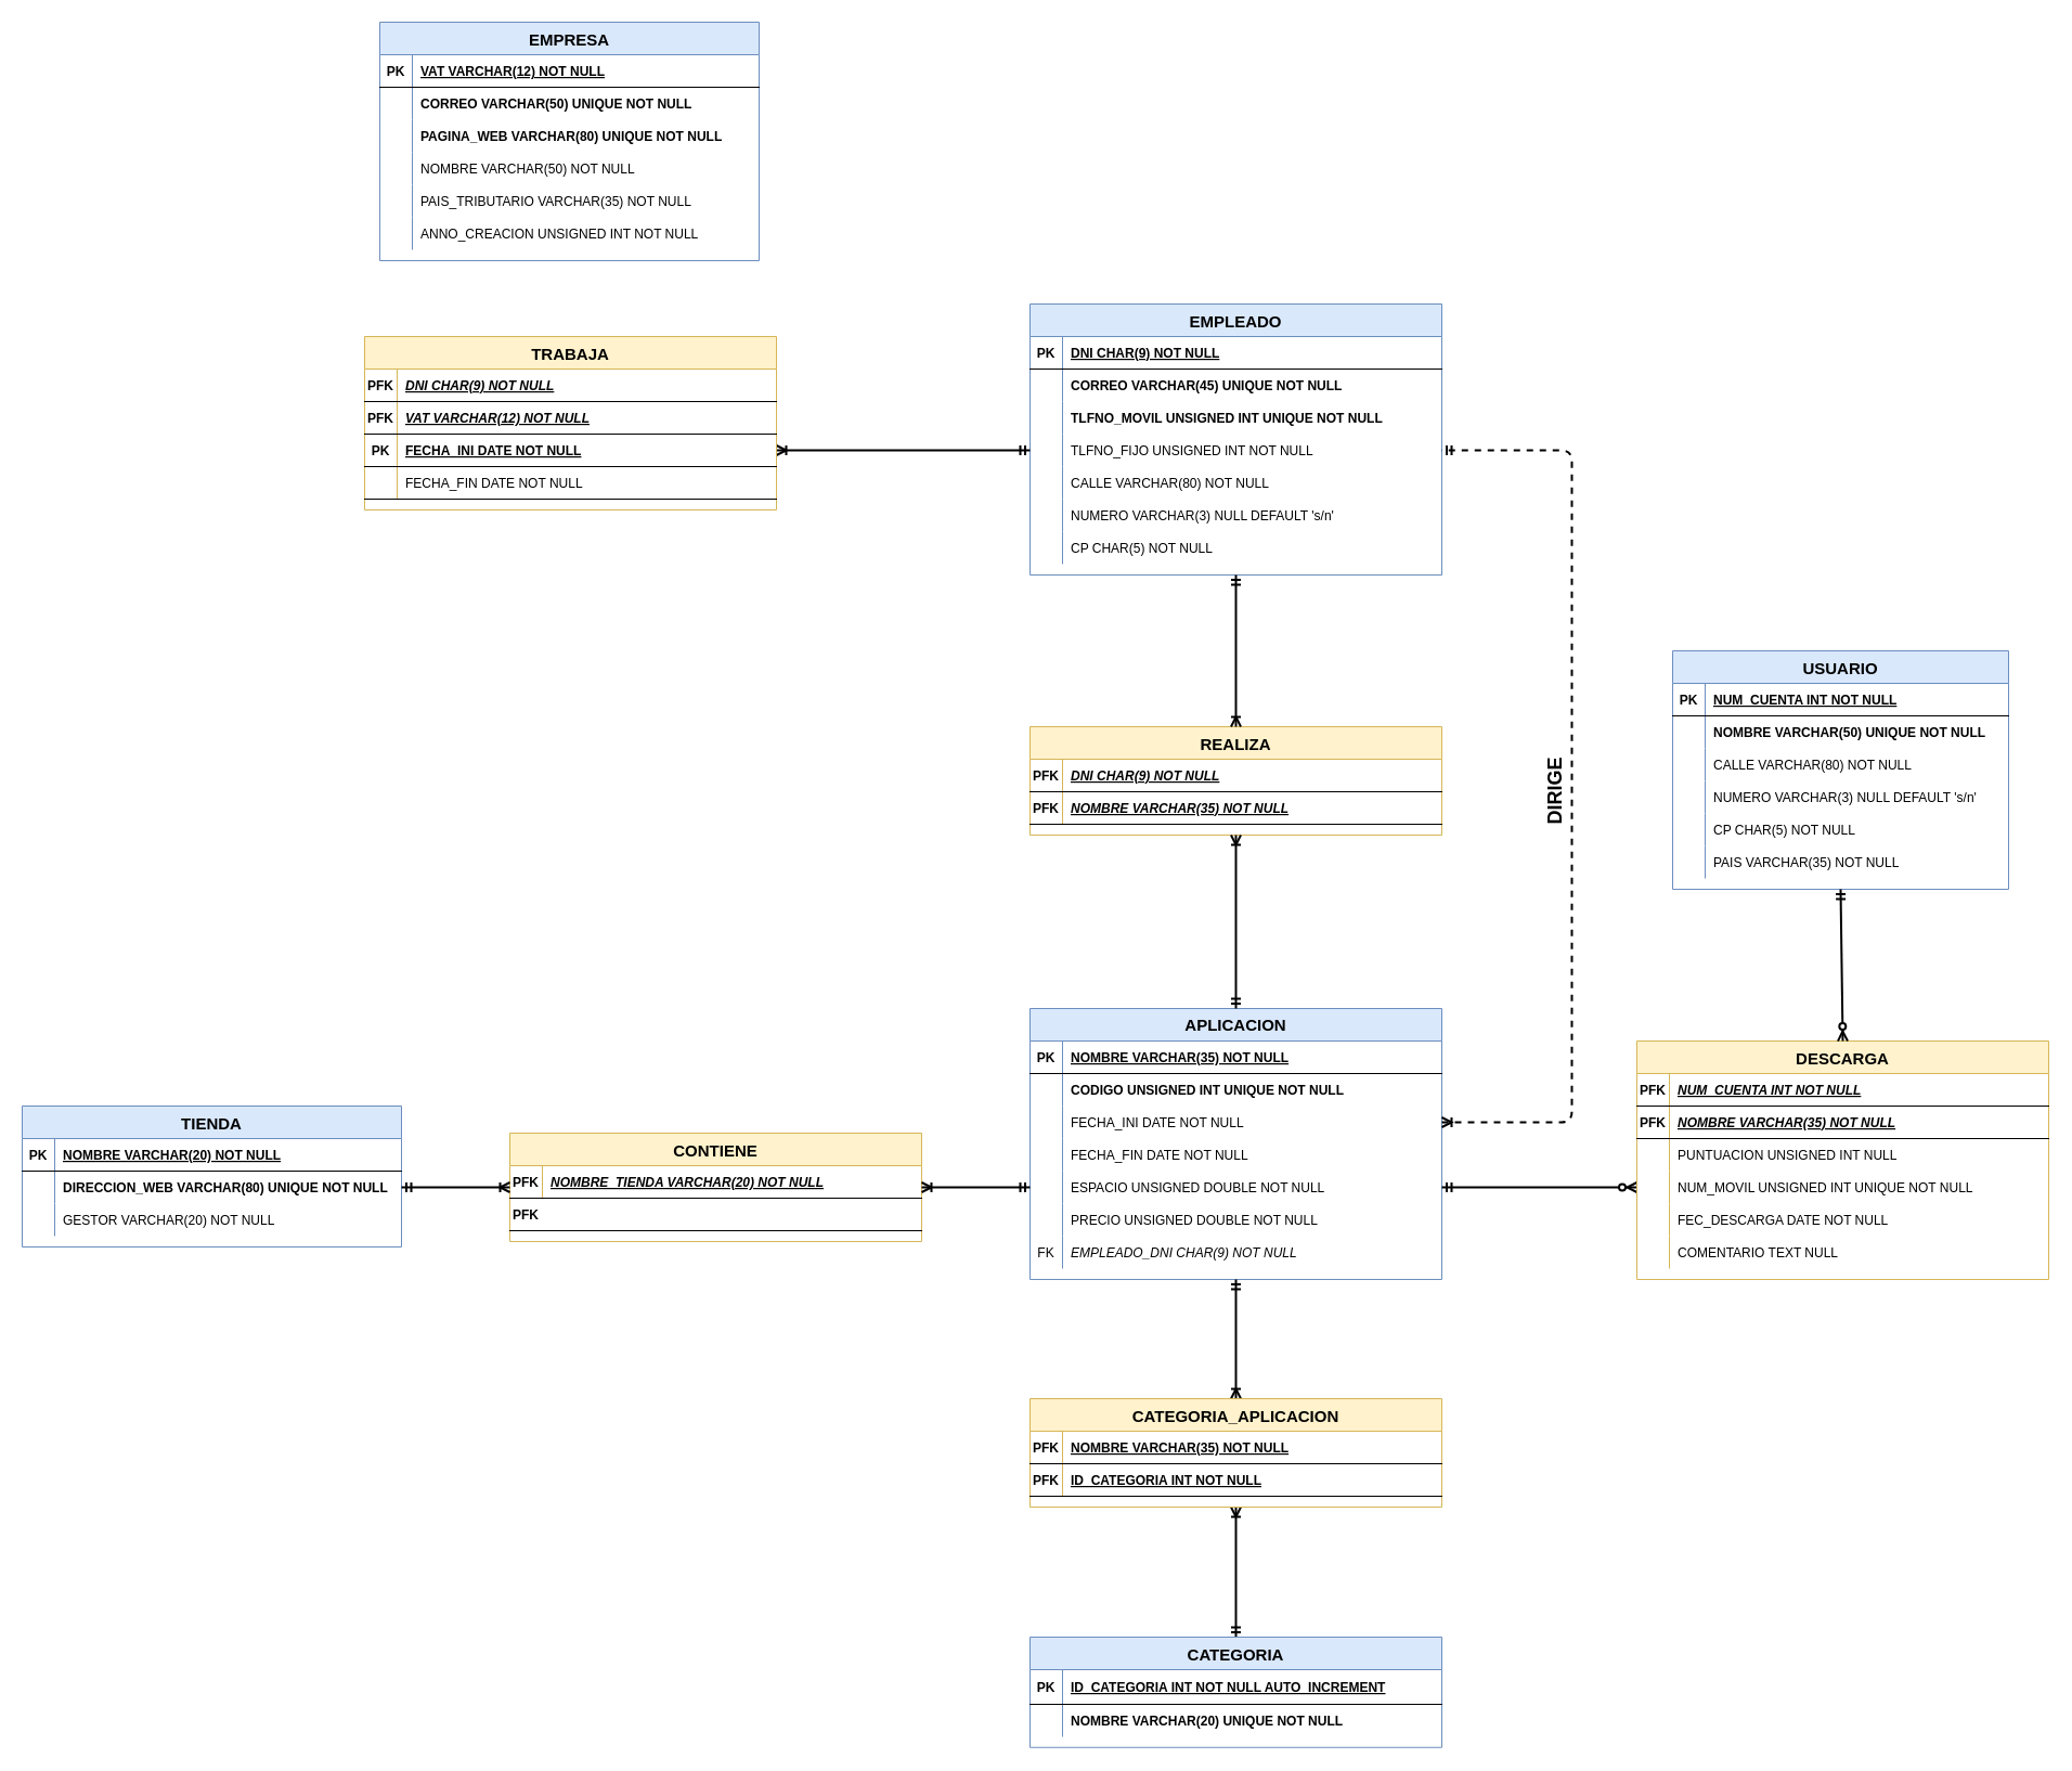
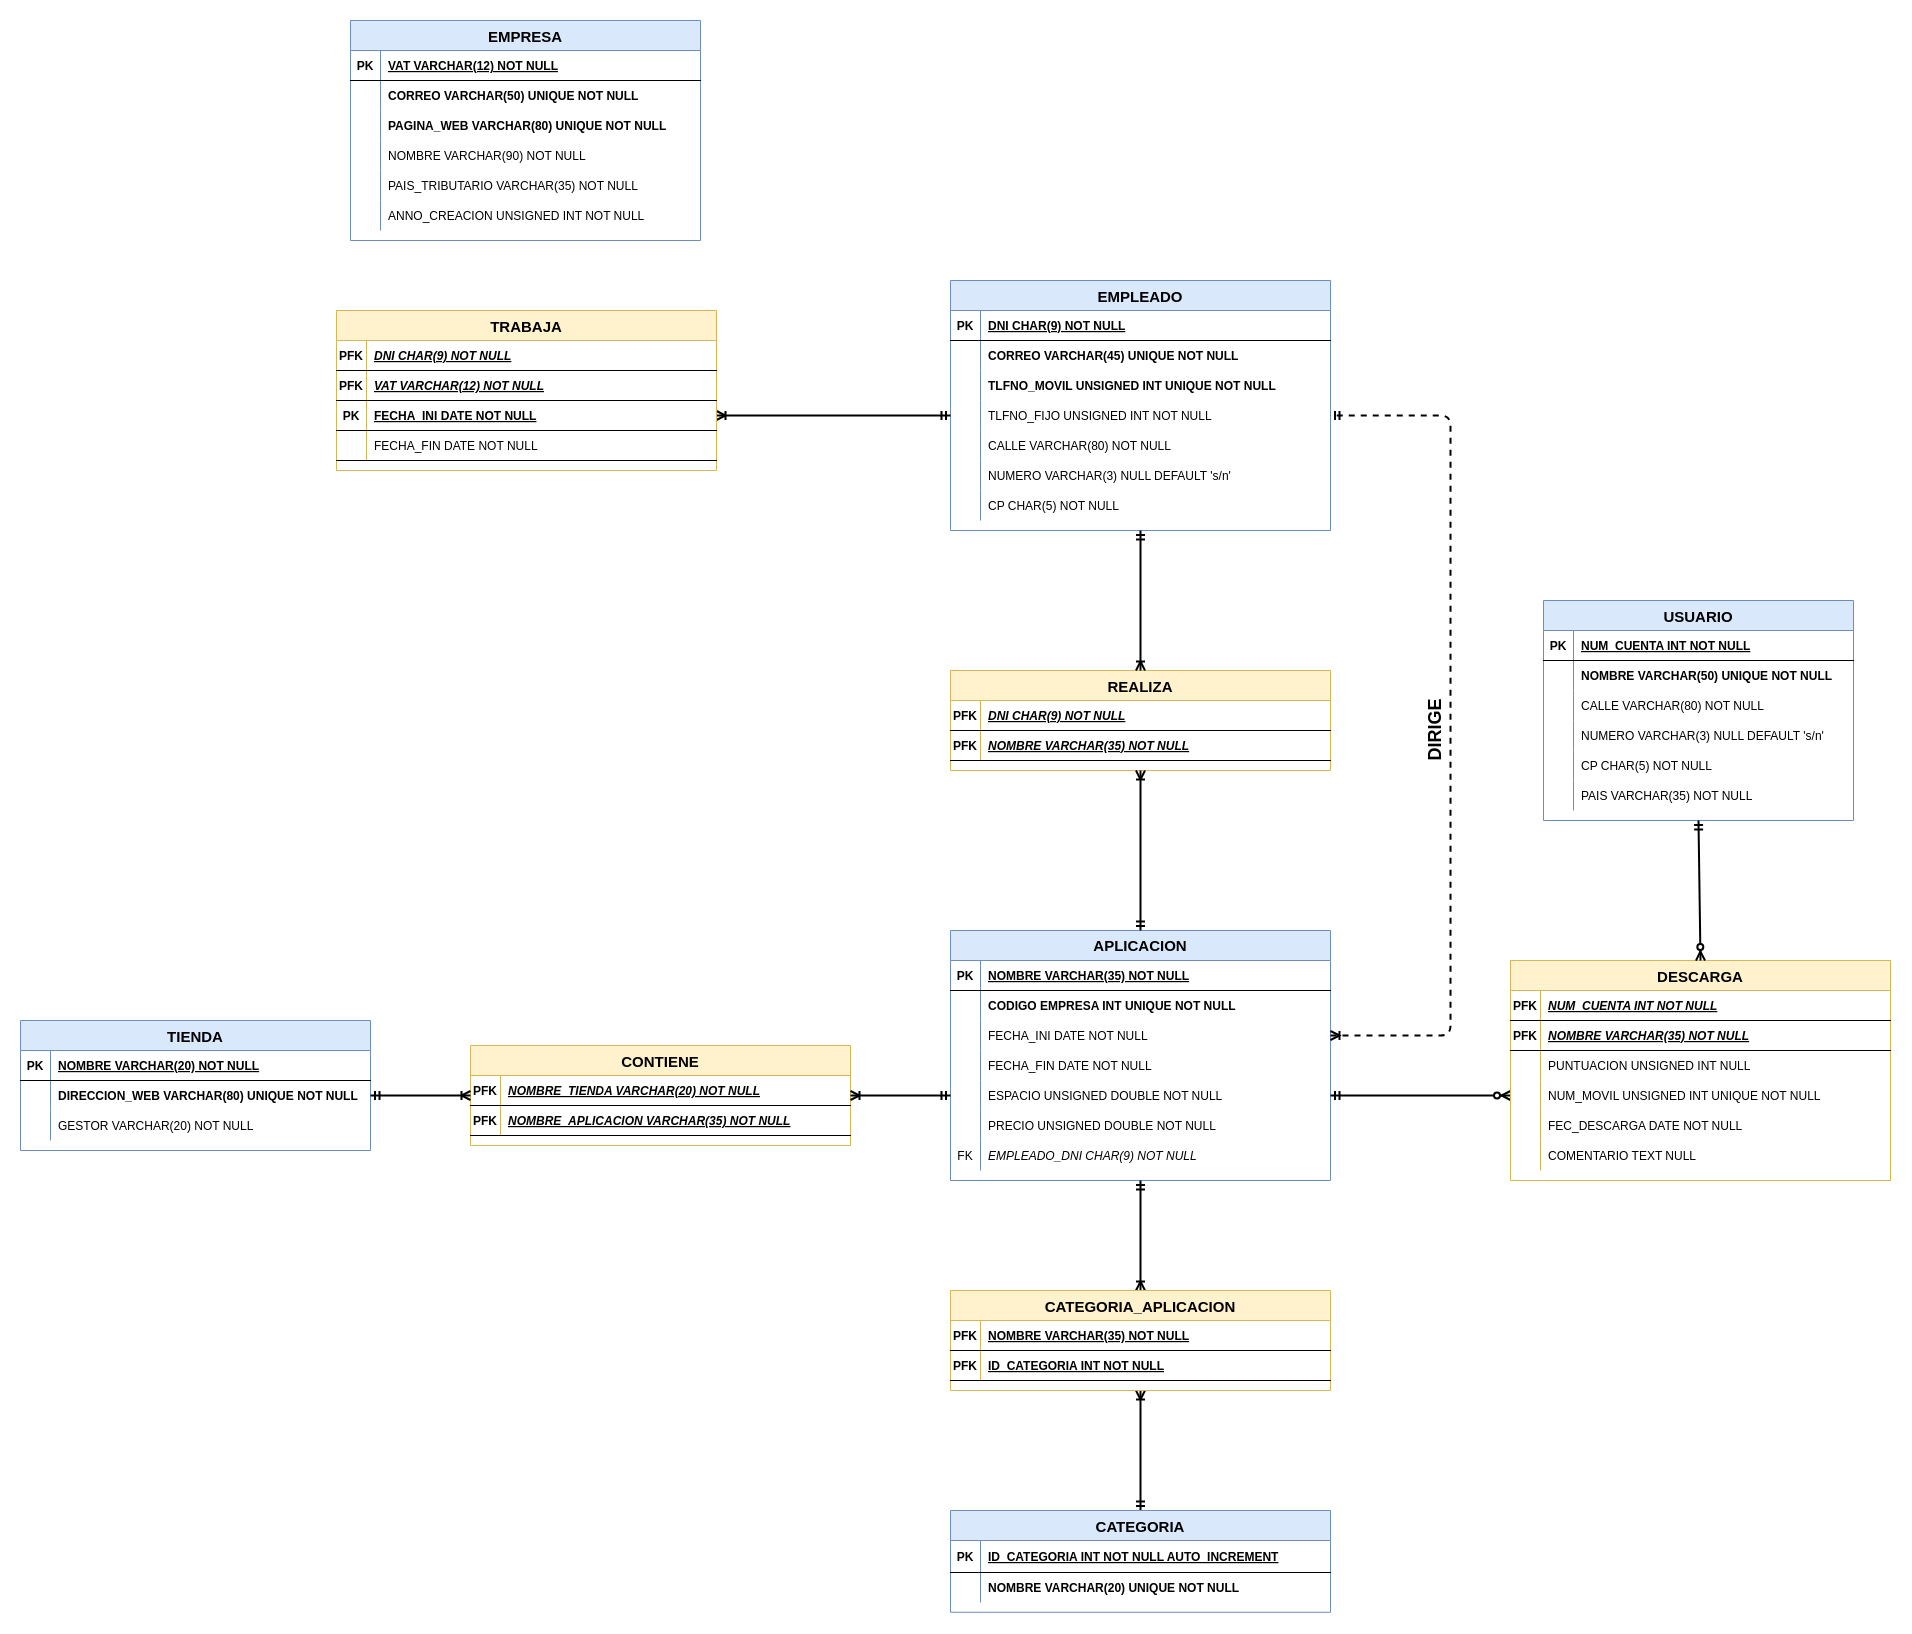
- <mxCell id="14" value="NOMBRE VARCHAR(50) NOT NULL" style="shape=partialRectangle;overflow=hidden;connectable=0;fillColor=none;top=0;left=0;bottom=0;right=0;align=left;spacingLeft=6;fontStyle=0" vertex="1" parent="12"><mxGeometry x="30" width="320" height="30" as="geometry" /></mxCell>
+ <mxCell id="14" value="NOMBRE VARCHAR(90) NOT NULL" style="shape=partialRectangle;overflow=hidden;connectable=0;fillColor=none;top=0;left=0;bottom=0;right=0;align=left;spacingLeft=6;fontStyle=0" vertex="1" parent="12"><mxGeometry x="30" width="320" height="30" as="geometry" /></mxCell>
- <mxCell id="56" value="CODIGO UNSIGNED INT UNIQUE NOT NULL" style="shape=partialRectangle;overflow=hidden;connectable=0;fillColor=none;top=0;left=0;bottom=0;right=0;align=left;spacingLeft=6;fontStyle=1" parent="54" vertex="1"><mxGeometry x="30" width="350" height="30" as="geometry" /></mxCell>
+ <mxCell id="56" value="CODIGO EMPRESA INT UNIQUE NOT NULL" style="shape=partialRectangle;overflow=hidden;connectable=0;fillColor=none;top=0;left=0;bottom=0;right=0;align=left;spacingLeft=6;fontStyle=1" parent="54" vertex="1"><mxGeometry x="30" width="350" height="30" as="geometry" /></mxCell>
+ <mxCell id="88" value="NOMBRE_APLICACION VARCHAR(35) NOT NULL" style="shape=partialRectangle;overflow=hidden;connectable=0;fillColor=none;top=0;left=0;bottom=0;right=0;align=left;spacingLeft=6;fontStyle=7;" parent="86" vertex="1"><mxGeometry x="30" width="350" height="30" as="geometry" /></mxCell>
